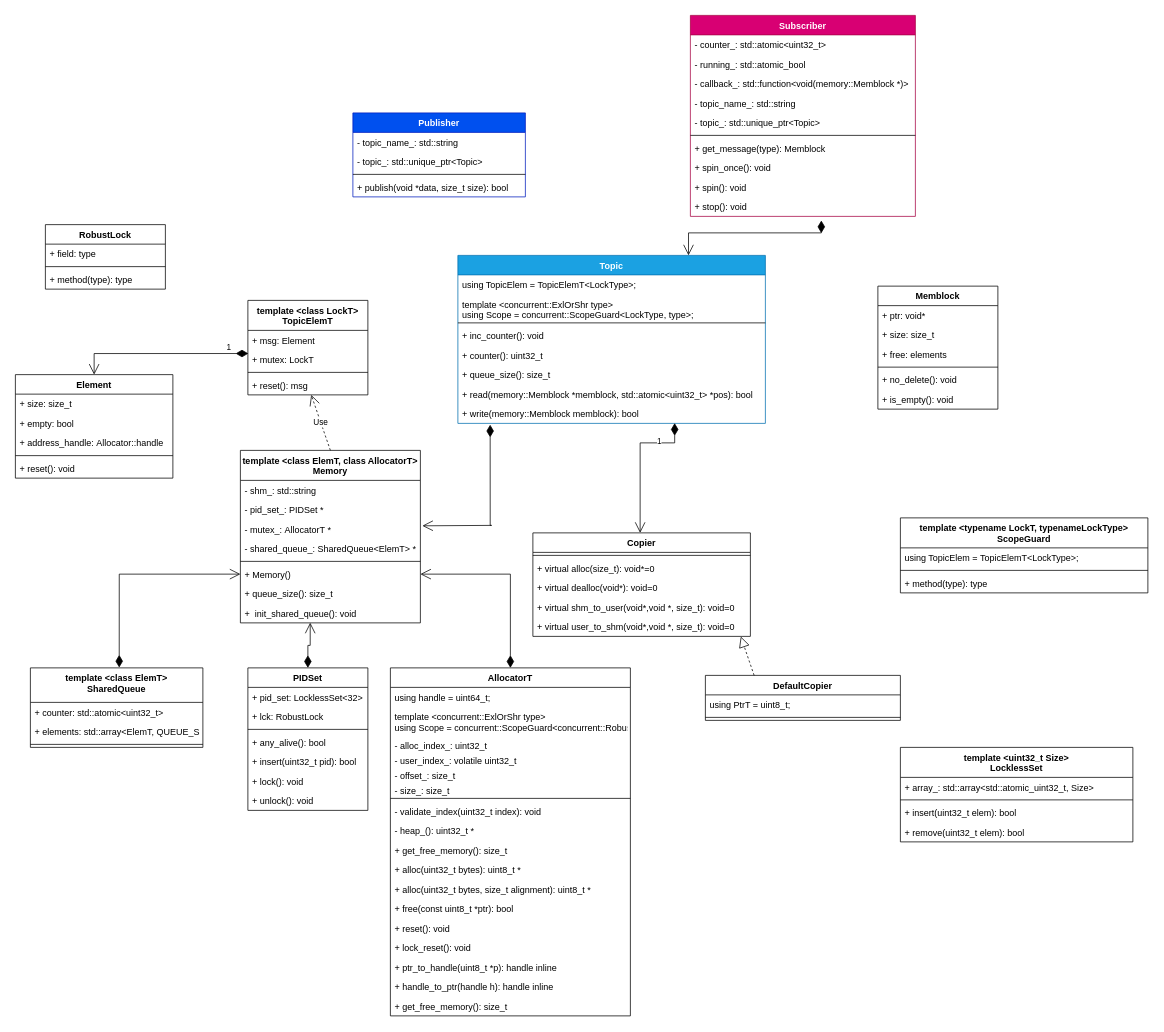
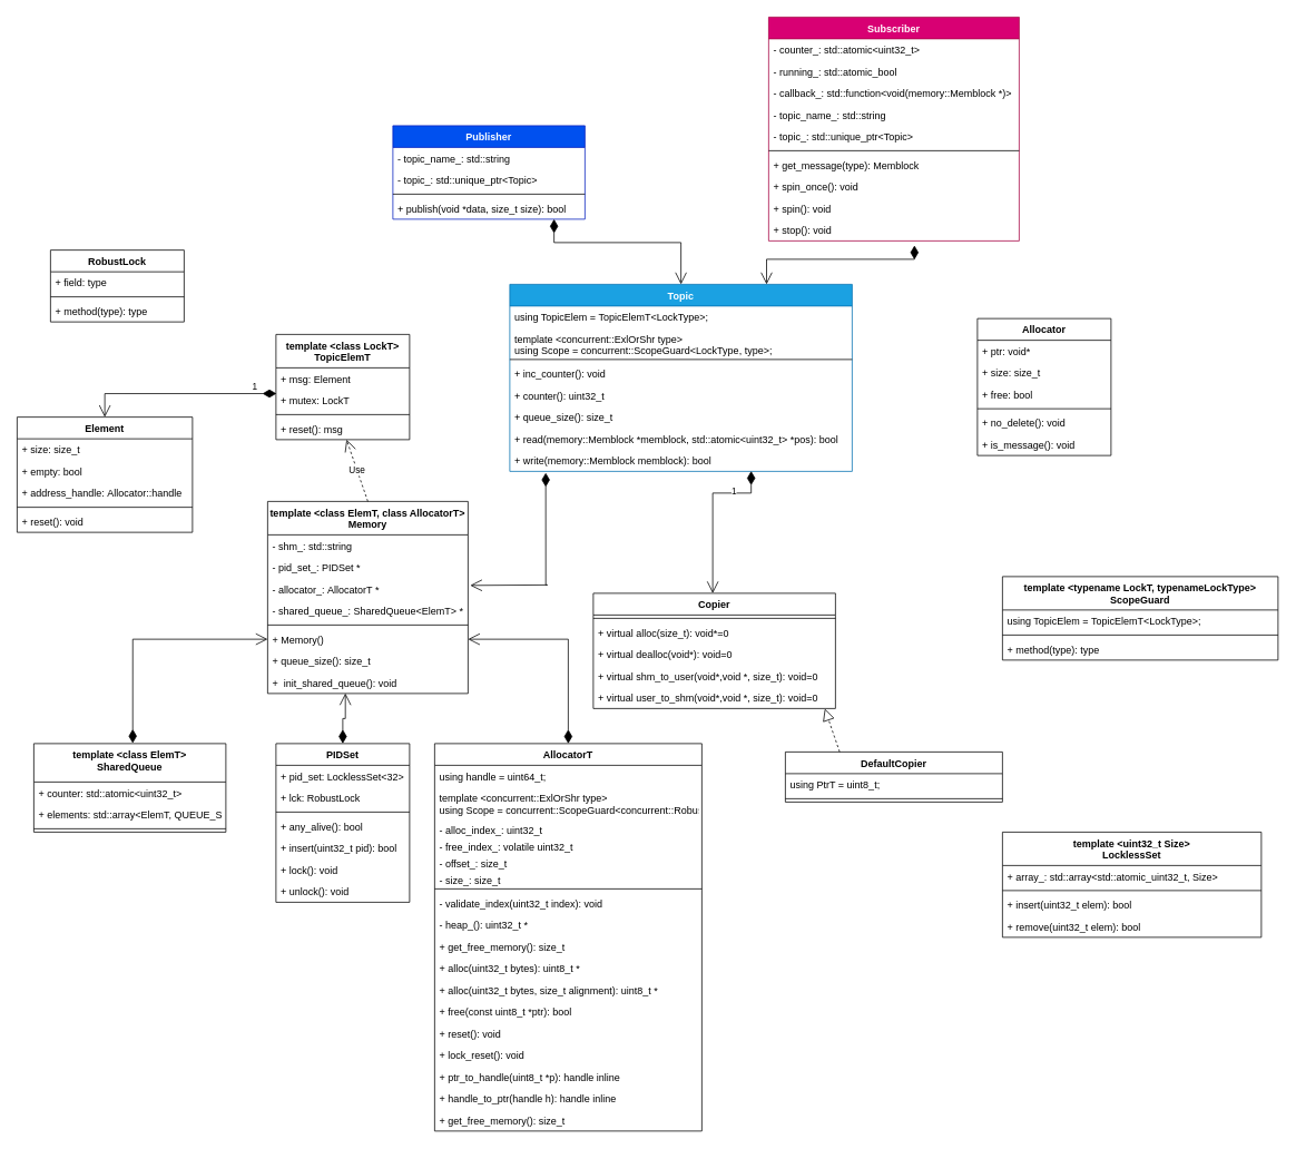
+ <mxCell id="115" value="1" style="endArrow=open;html=1;endSize=12;startArrow=diamondThin;startSize=14;startFill=1;edgeStyle=orthogonalEdgeStyle;align=left;verticalAlign=bottom;rounded=0;fontColor=#FFFFFF;entryX=0.5;entryY=0;entryDx=0;entryDy=0;" edge="1" parent="1" source="112" target="29"><mxGeometry x="-0.504" y="-25" relative="1" as="geometry"><mxPoint x="663.05" y="575.716" as="sourcePoint" /><mxPoint x="572.64" y="710.58" as="targetPoint" /><mxPoint as="offset" /><Array as="points"><mxPoint x="663" y="290" /><mxPoint x="815" y="290" /></Array></mxGeometry></mxCell>
- <mxCell id="2" value="Memblock" style="swimlane;fontStyle=1;align=center;verticalAlign=top;childLayout=stackLayout;horizontal=1;startSize=26;horizontalStack=0;resizeParent=1;resizeParentMax=0;resizeLast=0;collapsible=1;marginBottom=0;" vertex="1" parent="1"><mxGeometry x="1170" y="381" width="160" height="164" as="geometry" /></mxCell>
+ <mxCell id="2" value="Allocator" style="swimlane;fontStyle=1;align=center;verticalAlign=top;childLayout=stackLayout;horizontal=1;startSize=26;horizontalStack=0;resizeParent=1;resizeParentMax=0;resizeLast=0;collapsible=1;marginBottom=0;" vertex="1" parent="1"><mxGeometry x="1170" y="381" width="160" height="164" as="geometry" /></mxCell>
- <mxCell id="5" value="+ free: elements&#10;" style="text;strokeColor=none;fillColor=none;align=left;verticalAlign=top;spacingLeft=4;spacingRight=4;overflow=hidden;rotatable=0;points=[[0,0.5],[1,0.5]];portConstraint=eastwest;" vertex="1" parent="2"><mxGeometry y="78" width="160" height="26" as="geometry" /></mxCell>
+ <mxCell id="5" value="+ free: bool&#10;" style="text;strokeColor=none;fillColor=none;align=left;verticalAlign=top;spacingLeft=4;spacingRight=4;overflow=hidden;rotatable=0;points=[[0,0.5],[1,0.5]];portConstraint=eastwest;" vertex="1" parent="2"><mxGeometry y="78" width="160" height="26" as="geometry" /></mxCell>
- <mxCell id="8" value="+ is_empty(): void" style="text;strokeColor=none;fillColor=none;align=left;verticalAlign=top;spacingLeft=4;spacingRight=4;overflow=hidden;rotatable=0;points=[[0,0.5],[1,0.5]];portConstraint=eastwest;" vertex="1" parent="2"><mxGeometry y="138" width="160" height="26" as="geometry" /></mxCell>
+ <mxCell id="8" value="+ is_message(): void" style="text;strokeColor=none;fillColor=none;align=left;verticalAlign=top;spacingLeft=4;spacingRight=4;overflow=hidden;rotatable=0;points=[[0,0.5],[1,0.5]];portConstraint=eastwest;" vertex="1" parent="2"><mxGeometry y="138" width="160" height="26" as="geometry" /></mxCell>
- <mxCell id="52" value="- mutex_: AllocatorT *" style="text;strokeColor=none;fillColor=none;align=left;verticalAlign=top;spacingLeft=4;spacingRight=4;overflow=hidden;rotatable=0;points=[[0,0.5],[1,0.5]];portConstraint=eastwest;" vertex="1" parent="49"><mxGeometry y="92" width="240" height="26" as="geometry" /></mxCell>
+ <mxCell id="52" value="- allocator_: AllocatorT *" style="text;strokeColor=none;fillColor=none;align=left;verticalAlign=top;spacingLeft=4;spacingRight=4;overflow=hidden;rotatable=0;points=[[0,0.5],[1,0.5]];portConstraint=eastwest;" vertex="1" parent="49"><mxGeometry y="92" width="240" height="26" as="geometry" /></mxCell>
- <mxCell id="85" value="- user_index_: volatile uint32_t" style="text;strokeColor=none;fillColor=none;align=left;verticalAlign=top;spacingLeft=4;spacingRight=4;overflow=hidden;rotatable=0;points=[[0,0.5],[1,0.5]];portConstraint=eastwest;fontColor=#000000;html=0;" vertex="1" parent="81"><mxGeometry y="110" width="320" height="20" as="geometry" /></mxCell>
+ <mxCell id="85" value="- free_index_: volatile uint32_t" style="text;strokeColor=none;fillColor=none;align=left;verticalAlign=top;spacingLeft=4;spacingRight=4;overflow=hidden;rotatable=0;points=[[0,0.5],[1,0.5]];portConstraint=eastwest;fontColor=#000000;html=0;" vertex="1" parent="81"><mxGeometry y="110" width="320" height="20" as="geometry" /></mxCell>
